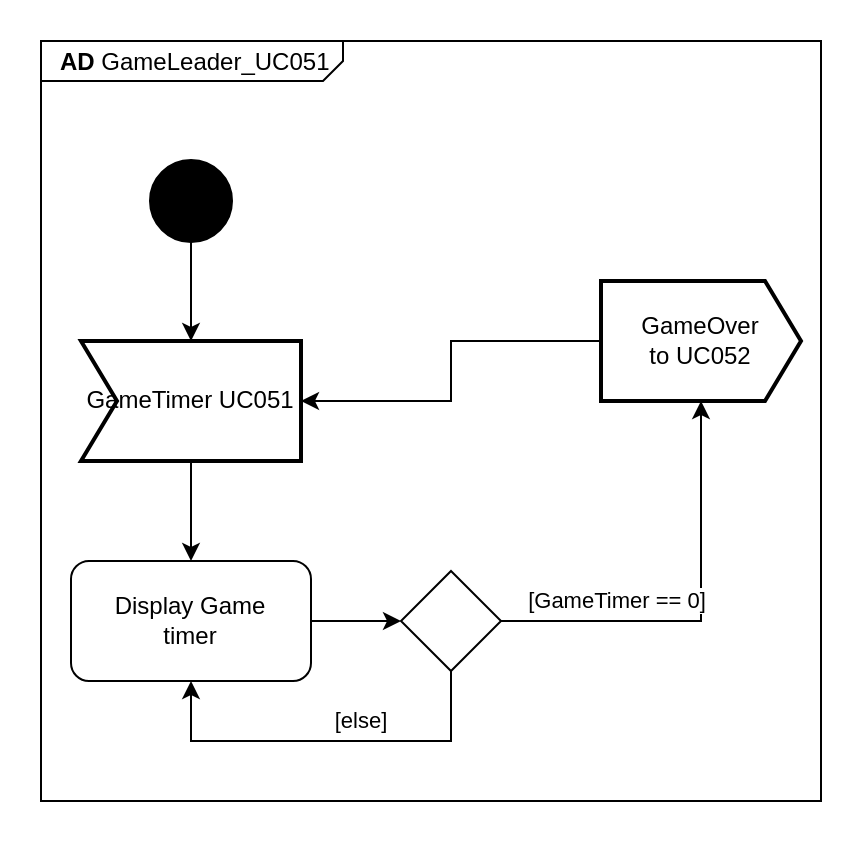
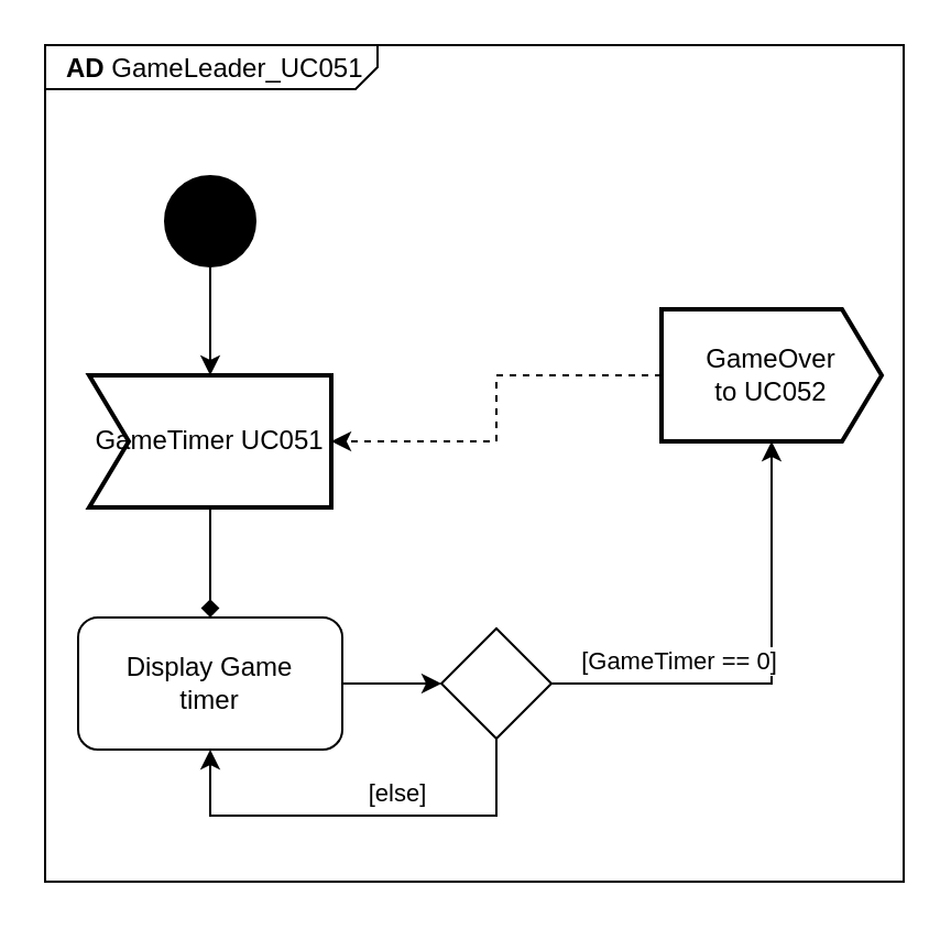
- <mxCell id="7" style="edgeStyle=orthogonalEdgeStyle;rounded=0;orthogonalLoop=1;jettySize=auto;html=1;" edge="1" parent="1" source="8" target="6"><mxGeometry relative="1" as="geometry" /></mxCell>
+ <mxCell id="7" style="edgeStyle=orthogonalEdgeStyle;rounded=0;orthogonalLoop=1;jettySize=auto;html=1;dashed=1;" edge="1" parent="1" source="8" target="6"><mxGeometry relative="1" as="geometry" /></mxCell>
- <mxCell id="5" style="edgeStyle=orthogonalEdgeStyle;rounded=0;orthogonalLoop=1;jettySize=auto;html=1;" edge="1" parent="1" source="6" target="10"><mxGeometry relative="1" as="geometry" /></mxCell>
+ <mxCell id="5" style="edgeStyle=orthogonalEdgeStyle;rounded=0;orthogonalLoop=1;jettySize=auto;html=1;endArrow=diamond;" edge="1" parent="1" source="6" target="10"><mxGeometry relative="1" as="geometry" /></mxCell>
